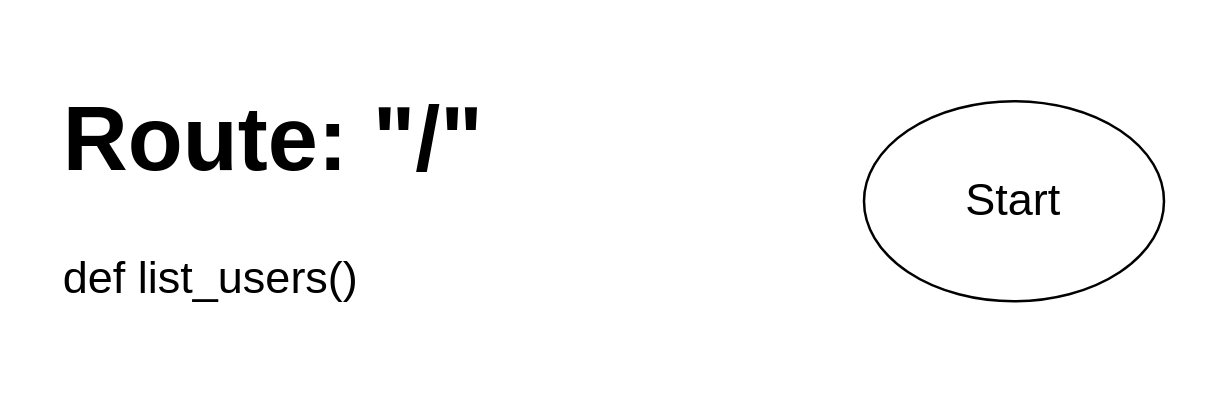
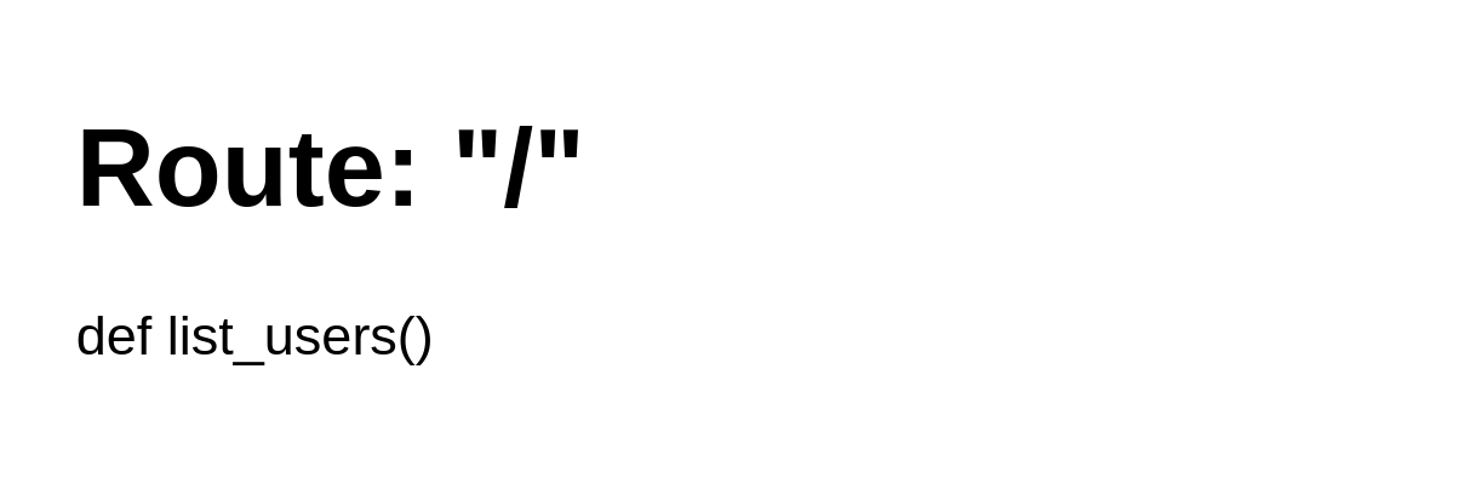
- <mxCell id="3" value="Start" style="ellipse;whiteSpace=wrap;html=1;fontSize=18;" vertex="1" parent="1"><mxGeometry x="345" y="40" width="120" height="80" as="geometry" /></mxCell>
